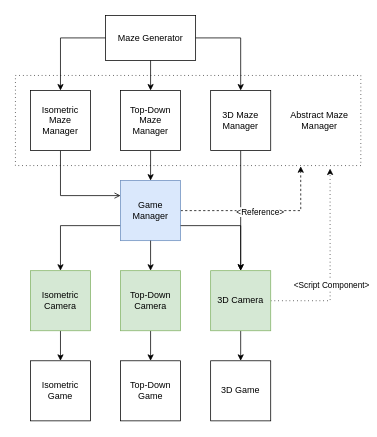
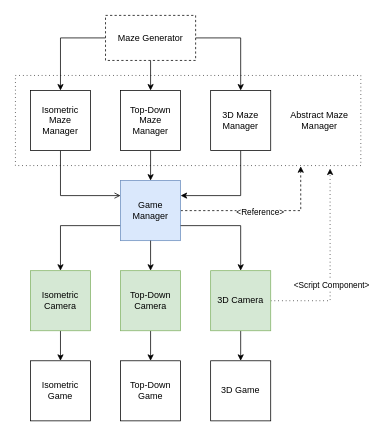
- <mxCell id="12" value="Maze Generator" style="rounded=0;whiteSpace=wrap;html=1;" vertex="1" parent="1"><mxGeometry x="140" y="20" width="120" height="60" as="geometry" /></mxCell>
+ <mxCell id="12" value="Maze Generator" style="rounded=0;whiteSpace=wrap;html=1;dashed=1;" vertex="1" parent="1"><mxGeometry x="140" y="20" width="120" height="60" as="geometry" /></mxCell>
- <mxCell id="10" style="edgeStyle=orthogonalEdgeStyle;rounded=0;orthogonalLoop=1;jettySize=auto;html=1;exitX=0.5;exitY=1;exitDx=0;exitDy=0;" edge="1" parent="1" source="11" target="29"><mxGeometry relative="1" as="geometry" /></mxCell>
+ <mxCell id="10" style="edgeStyle=orthogonalEdgeStyle;rounded=0;orthogonalLoop=1;jettySize=auto;html=1;exitX=0.5;exitY=1;exitDx=0;exitDy=0;entryX=1;entryY=0.25;entryDx=0;entryDy=0;" edge="1" parent="1" source="11" target="21"><mxGeometry relative="1" as="geometry" /></mxCell>
